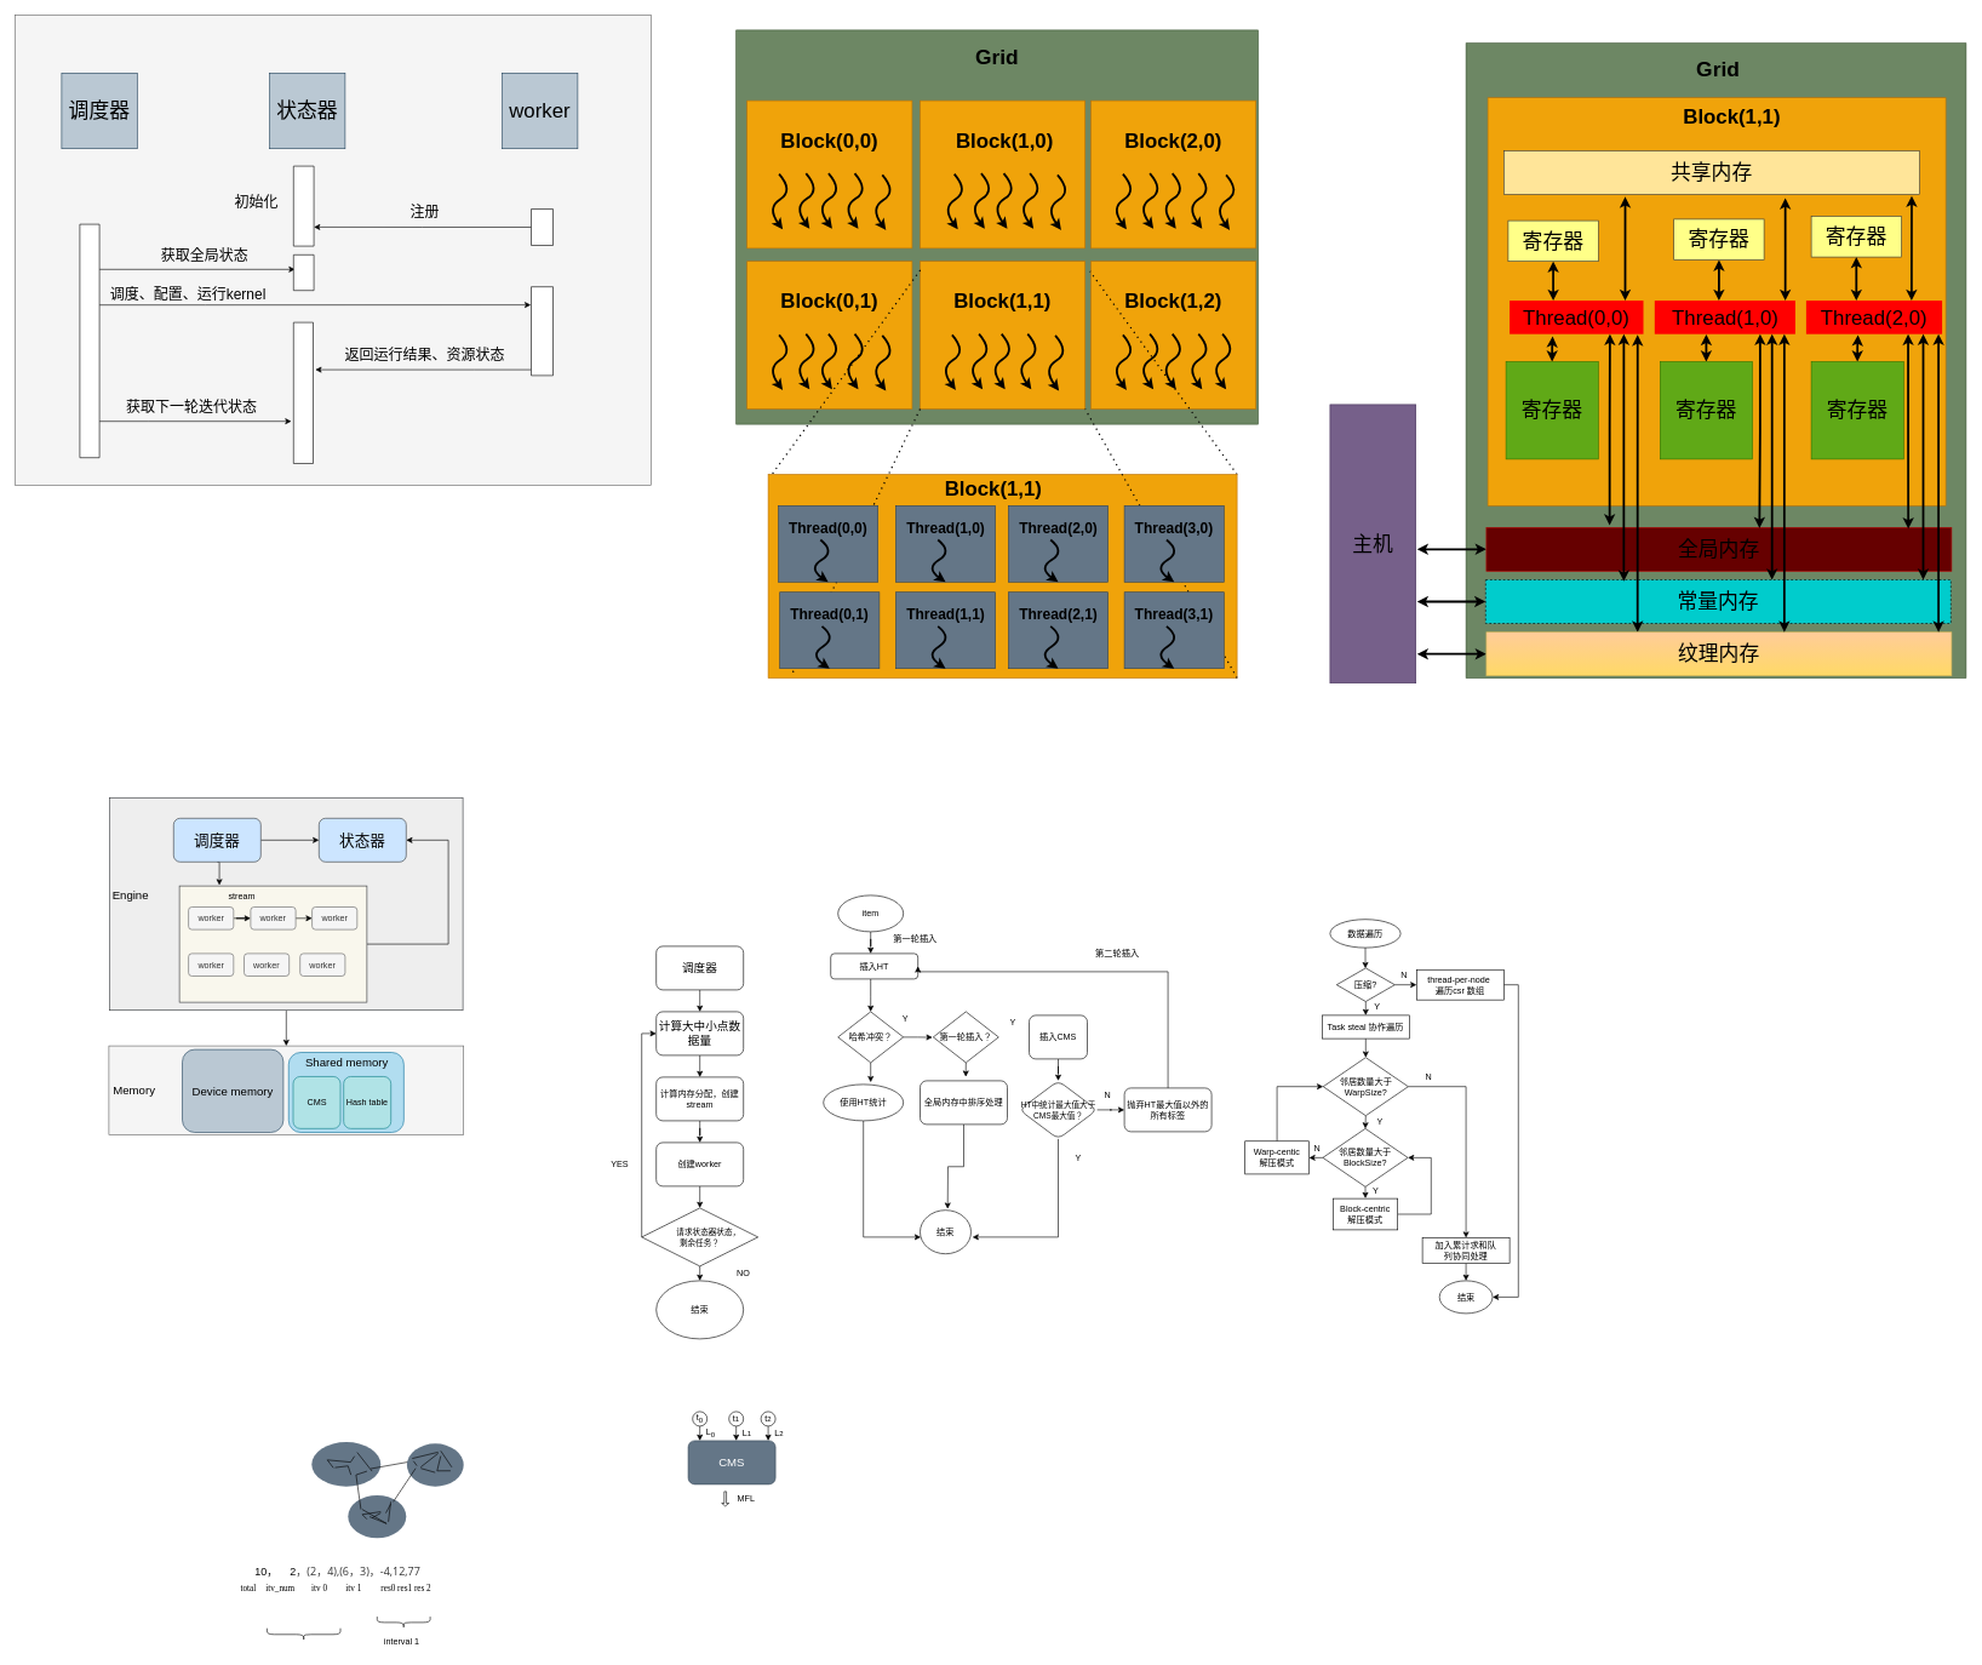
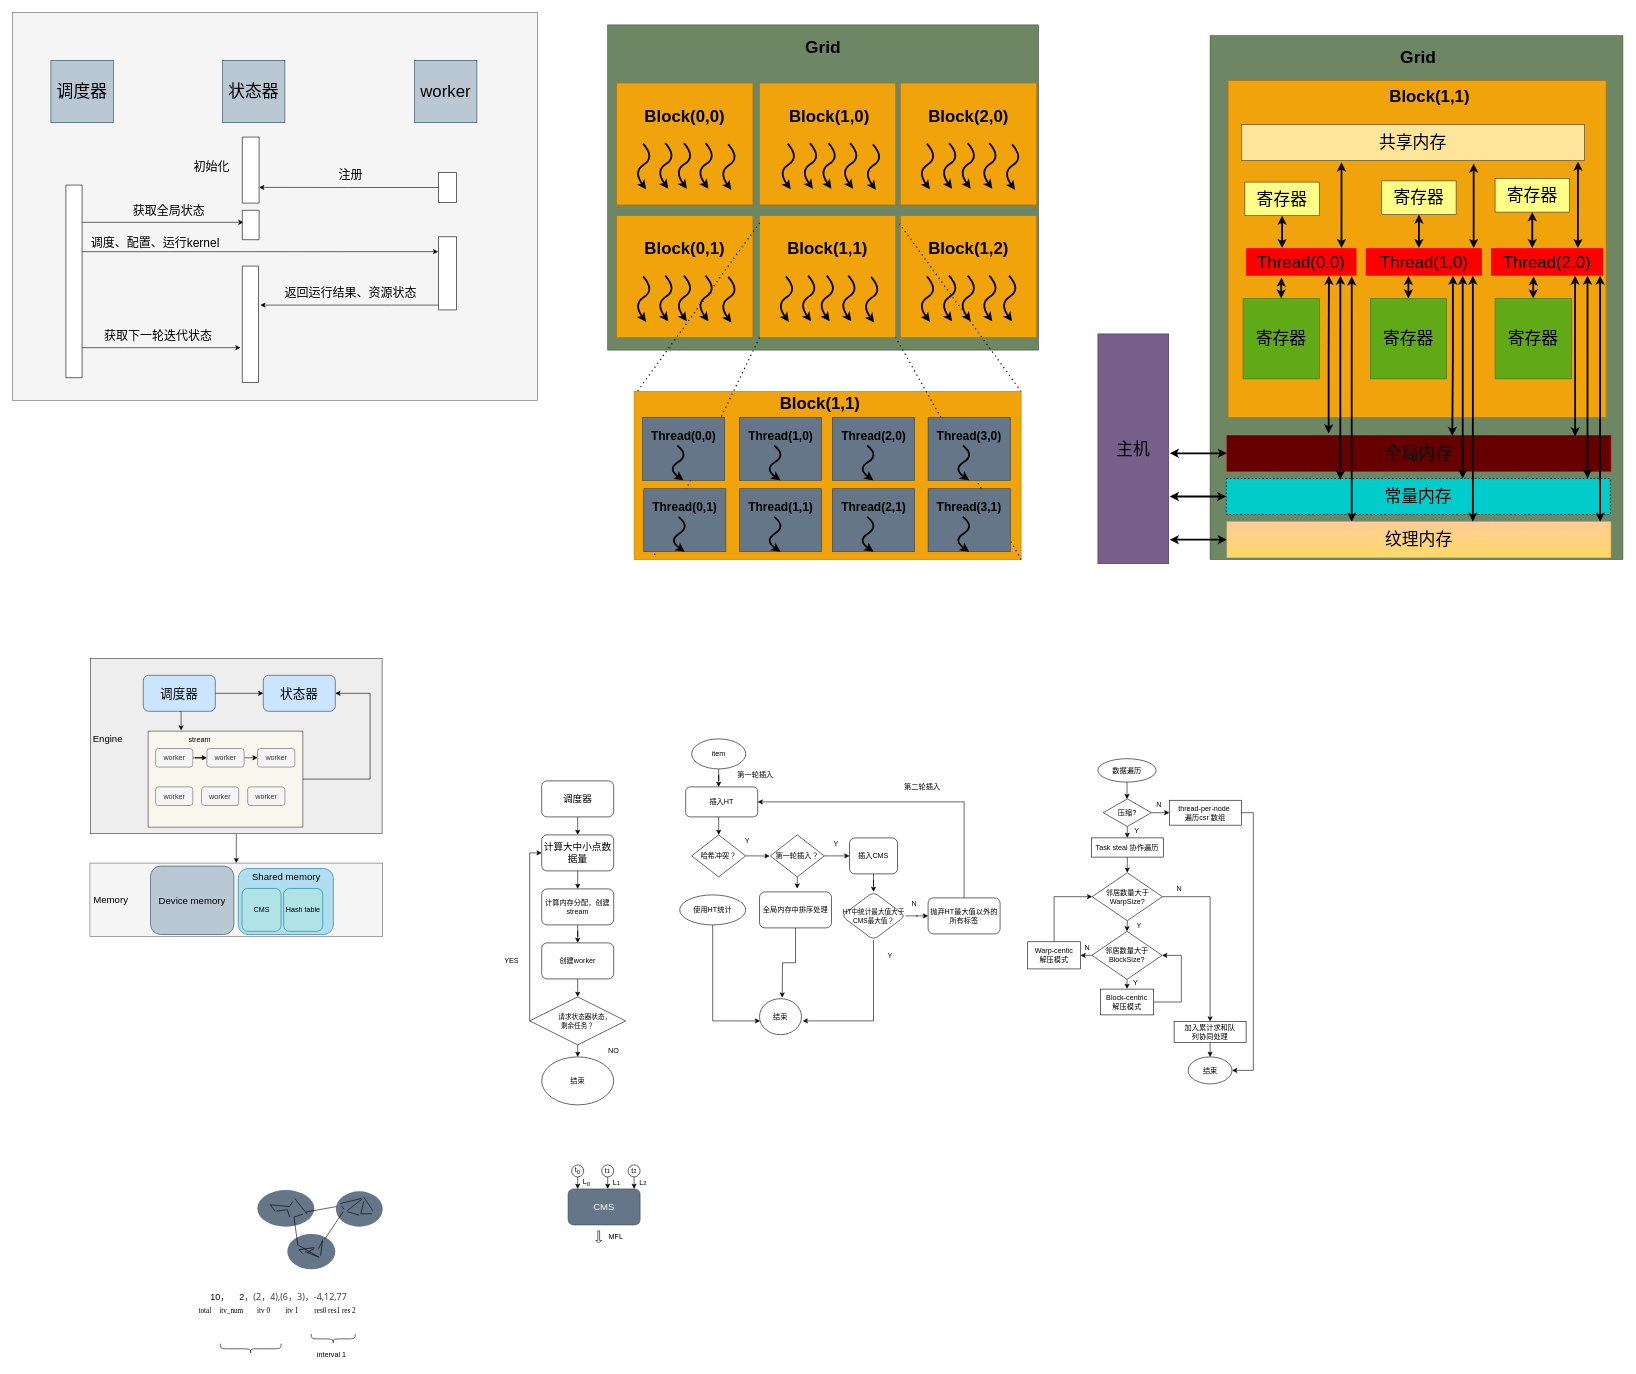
- <mxCell id="29" value="插入HT" style="rounded=1;whiteSpace=wrap;html=1;" parent="1" vertex="1"><mxGeometry x="1142" y="1311" width="120" height="35" as="geometry" /></mxCell>
+ <mxCell id="29" value="插入HT" style="rounded=1;whiteSpace=wrap;html=1;" parent="1" vertex="1"><mxGeometry x="1142" y="1311" width="120" height="50" as="geometry" /></mxCell>
+ <mxCell id="53" style="edgeStyle=orthogonalEdgeStyle;rounded=0;orthogonalLoop=1;jettySize=auto;html=1;entryX=0;entryY=0.5;entryDx=0;entryDy=0;" parent="1" source="54" target="36" edge="1"><mxGeometry relative="1" as="geometry" /></mxCell>
- <mxCell id="32" style="edgeStyle=orthogonalEdgeStyle;rounded=0;orthogonalLoop=1;jettySize=auto;html=1;exitX=0.5;exitY=1;exitDx=0;exitDy=0;entryX=0.591;entryY=-0.06;entryDx=0;entryDy=0;entryPerimeter=0;" parent="1" source="34" target="38" edge="1"><mxGeometry relative="1" as="geometry" /></mxCell>
